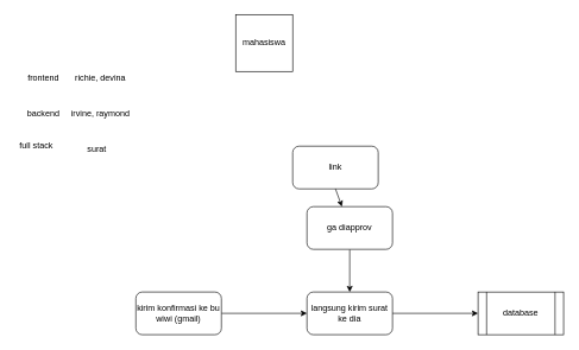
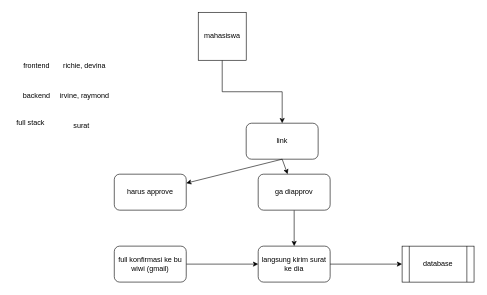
+ <mxCell id="2" value="" style="edgeStyle=orthogonalEdgeStyle;rounded=0;orthogonalLoop=1;jettySize=auto;html=1;" edge="1" parent="1" source="3" target="4"><mxGeometry relative="1" as="geometry" /></mxCell>
+ <mxCell id="8" value="" style="endArrow=classic;html=1;rounded=0;exitX=0.5;exitY=1;exitDx=0;exitDy=0;" edge="1" parent="1" source="4" target="5"><mxGeometry width="50" height="50" relative="1" as="geometry"><mxPoint x="370" y="230" as="sourcePoint" /><mxPoint x="420" y="180" as="targetPoint" /></mxGeometry></mxCell>
+ <mxCell id="5" value="harus approve" style="rounded=1;whiteSpace=wrap;html=1;" vertex="1" parent="1"><mxGeometry x="190" y="290" width="120" height="60" as="geometry" /></mxCell>
- <mxCell id="12" value="kirim konfirmasi ke bu wiwi (gmail)" style="rounded=1;whiteSpace=wrap;html=1;" vertex="1" parent="1"><mxGeometry x="190" y="410" width="120" height="60" as="geometry" /></mxCell>
+ <mxCell id="12" value="full konfirmasi ke bu wiwi (gmail)" style="rounded=1;whiteSpace=wrap;html=1;" vertex="1" parent="1"><mxGeometry x="190" y="410" width="120" height="60" as="geometry" /></mxCell>
